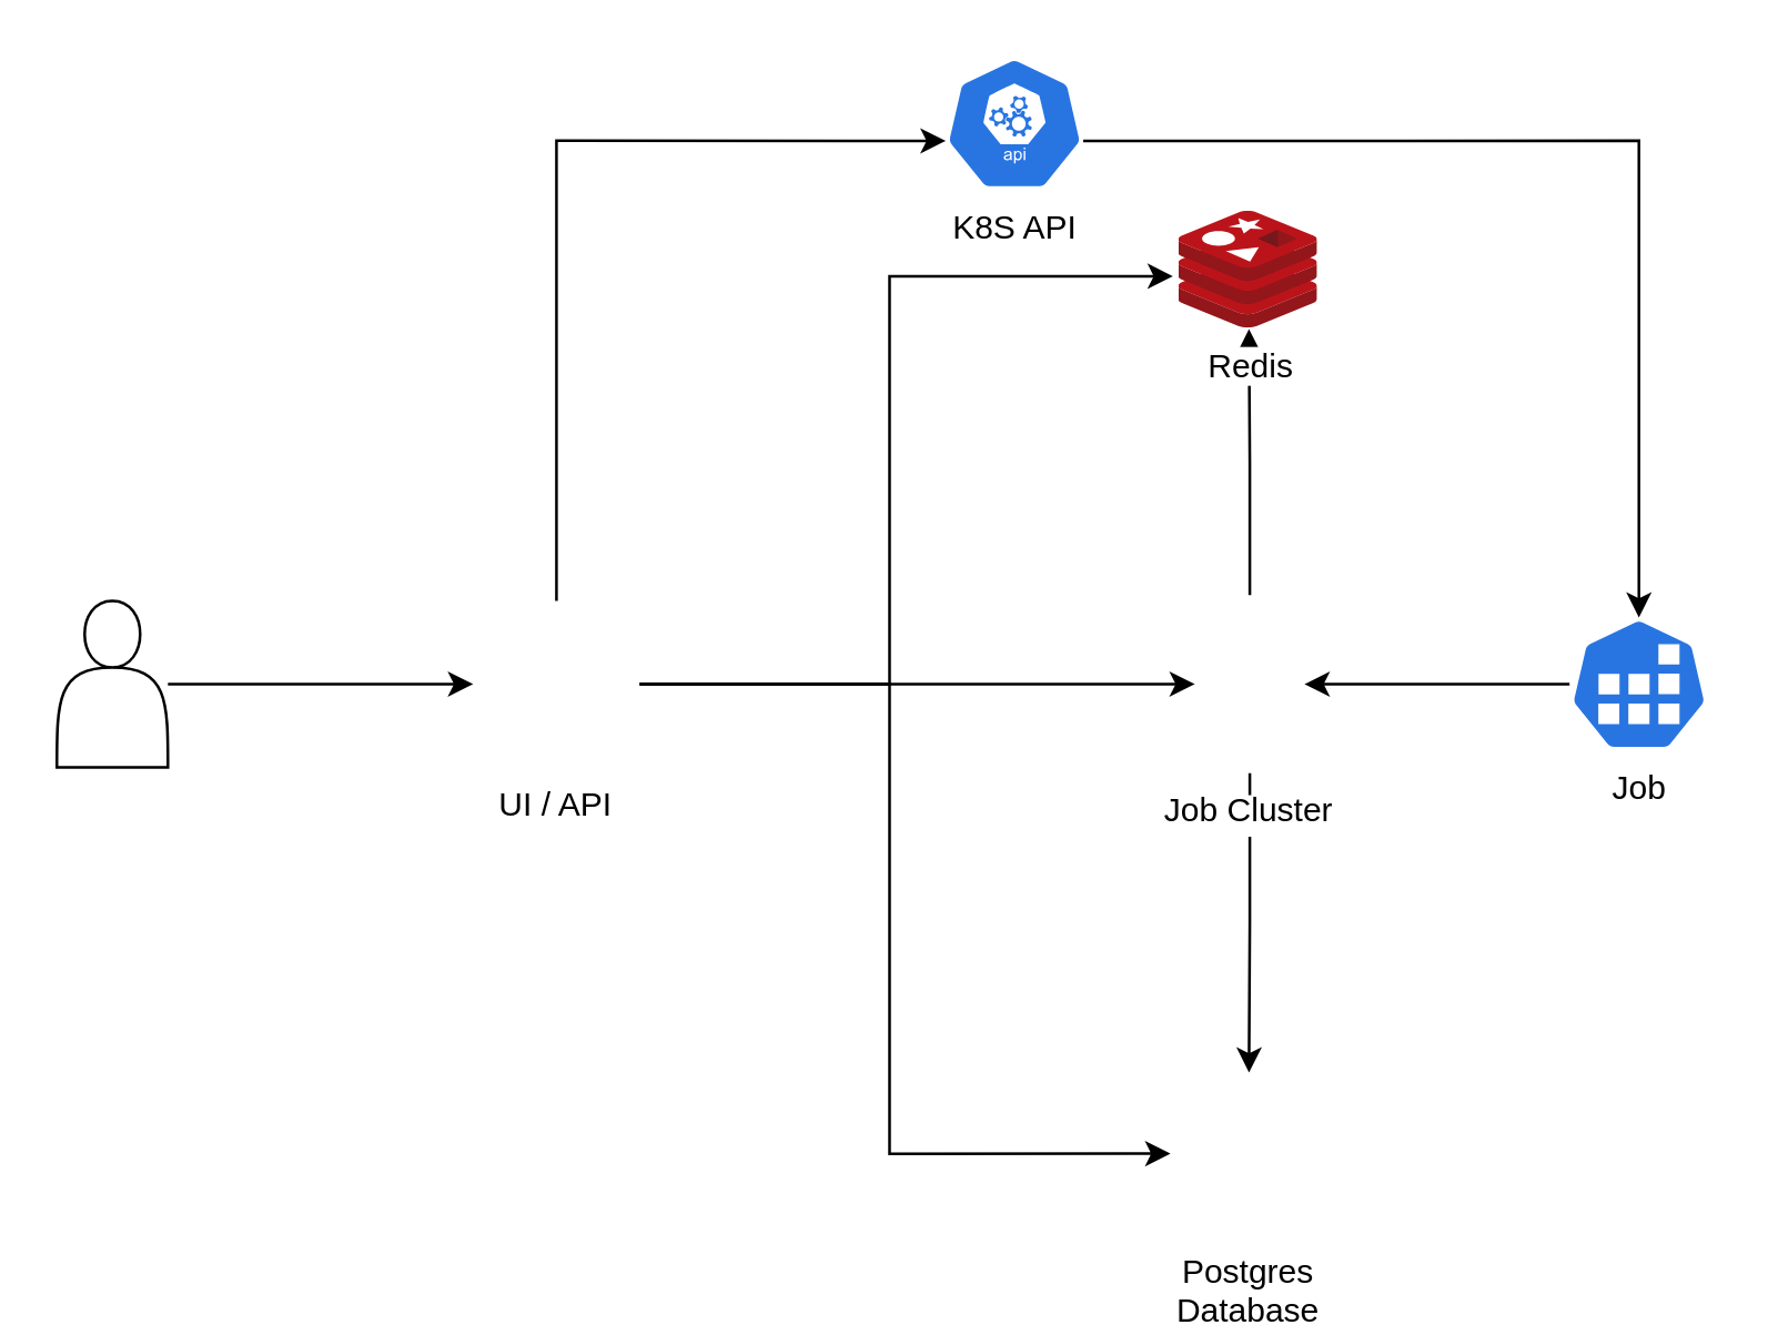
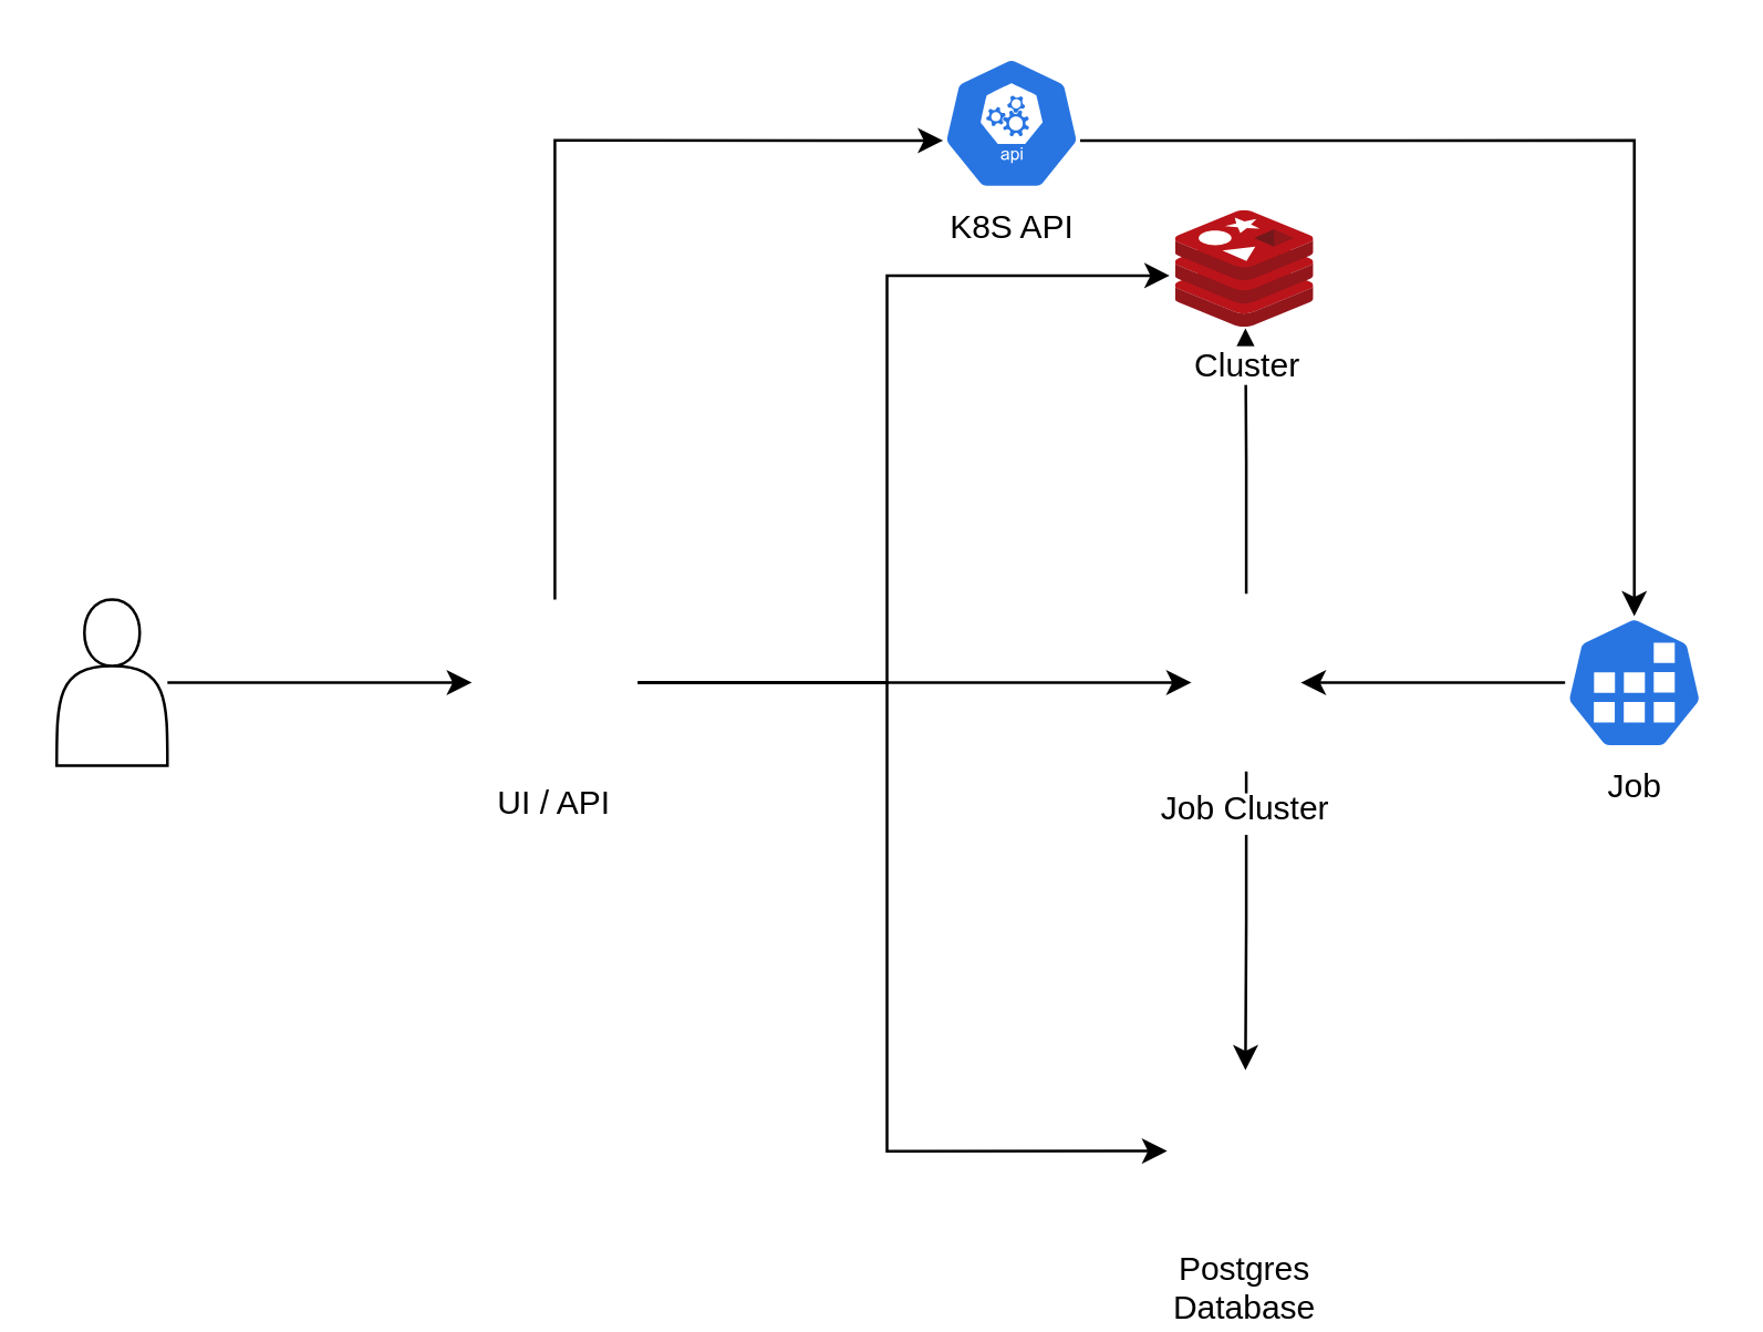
- <mxCell id="6" value="Redis" style="sketch=0;aspect=fixed;html=1;points=[];align=center;image;fontSize=12;image=img/lib/mscae/Cache_Redis_Product.svg;" parent="1" vertex="1"><mxGeometry x="424.5" y="76" width="50" height="42" as="geometry" /></mxCell>
+ <mxCell id="6" value="Cluster" style="sketch=0;aspect=fixed;html=1;points=[];align=center;image;fontSize=12;image=img/lib/mscae/Cache_Redis_Product.svg;" parent="1" vertex="1"><mxGeometry x="424.5" y="76" width="50" height="42" as="geometry" /></mxCell>
